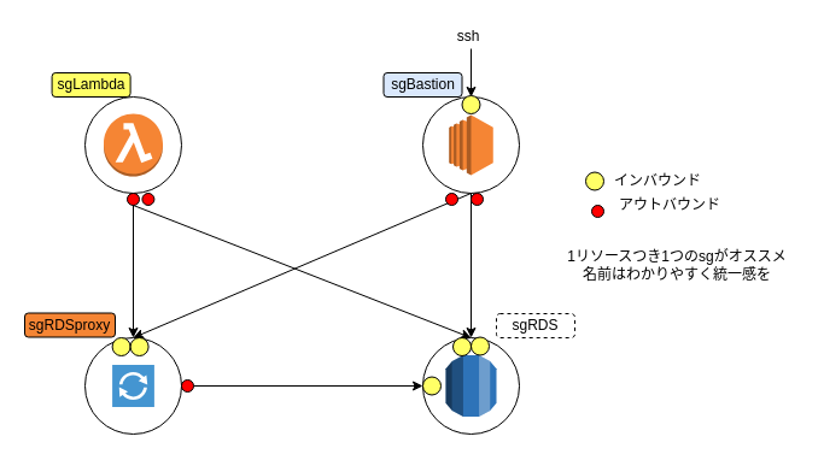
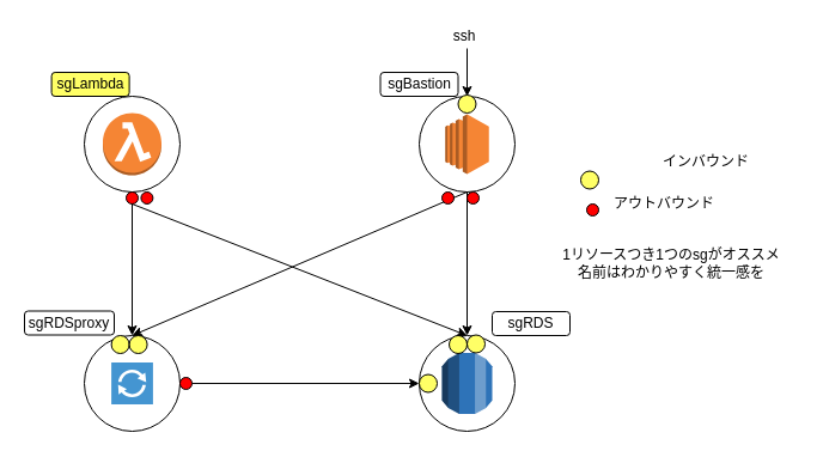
- <mxCell id="33" value="sgBastion" style="rounded=1;whiteSpace=wrap;html=1;fillColor=#dae8fc;" vertex="1" parent="1"><mxGeometry x="317.5" y="60" width="65" height="20" as="geometry" /></mxCell>
+ <mxCell id="33" value="sgBastion" style="rounded=1;whiteSpace=wrap;html=1;fillColor=#FFFFFF;" vertex="1" parent="1"><mxGeometry x="317.5" y="60" width="65" height="20" as="geometry" /></mxCell>
- <mxCell id="31" value="インバウンド" style="text;html=1;strokeColor=none;fillColor=none;align=center;verticalAlign=middle;whiteSpace=wrap;rounded=0;" vertex="1" parent="1"><mxGeometry x="500" y="140" width="90" height="20" as="geometry" /></mxCell>
+ <mxCell id="31" value="インバウンド" style="text;html=1;strokeColor=none;fillColor=none;align=center;verticalAlign=middle;whiteSpace=wrap;rounded=0;" vertex="1" parent="1"><mxGeometry x="545" y="125" width="90" height="20" as="geometry" /></mxCell>
- <mxCell id="35" value="sgRDSproxy" style="rounded=1;whiteSpace=wrap;html=1;fillColor=#f58534;" vertex="1" parent="1"><mxGeometry x="20" y="259.5" width="75" height="20" as="geometry" /></mxCell>
+ <mxCell id="35" value="sgRDSproxy" style="rounded=1;whiteSpace=wrap;html=1;fillColor=#FFFFFF;" vertex="1" parent="1"><mxGeometry x="20" y="259.5" width="75" height="20" as="geometry" /></mxCell>
- <mxCell id="36" value="sgRDS" style="rounded=1;whiteSpace=wrap;html=1;fillColor=#FFFFFF;dashed=1;" vertex="1" parent="1"><mxGeometry x="411" y="260" width="65" height="20" as="geometry" /></mxCell>
+ <mxCell id="36" value="sgRDS" style="rounded=1;whiteSpace=wrap;html=1;fillColor=#FFFFFF;" vertex="1" parent="1"><mxGeometry x="411" y="260" width="65" height="20" as="geometry" /></mxCell>
